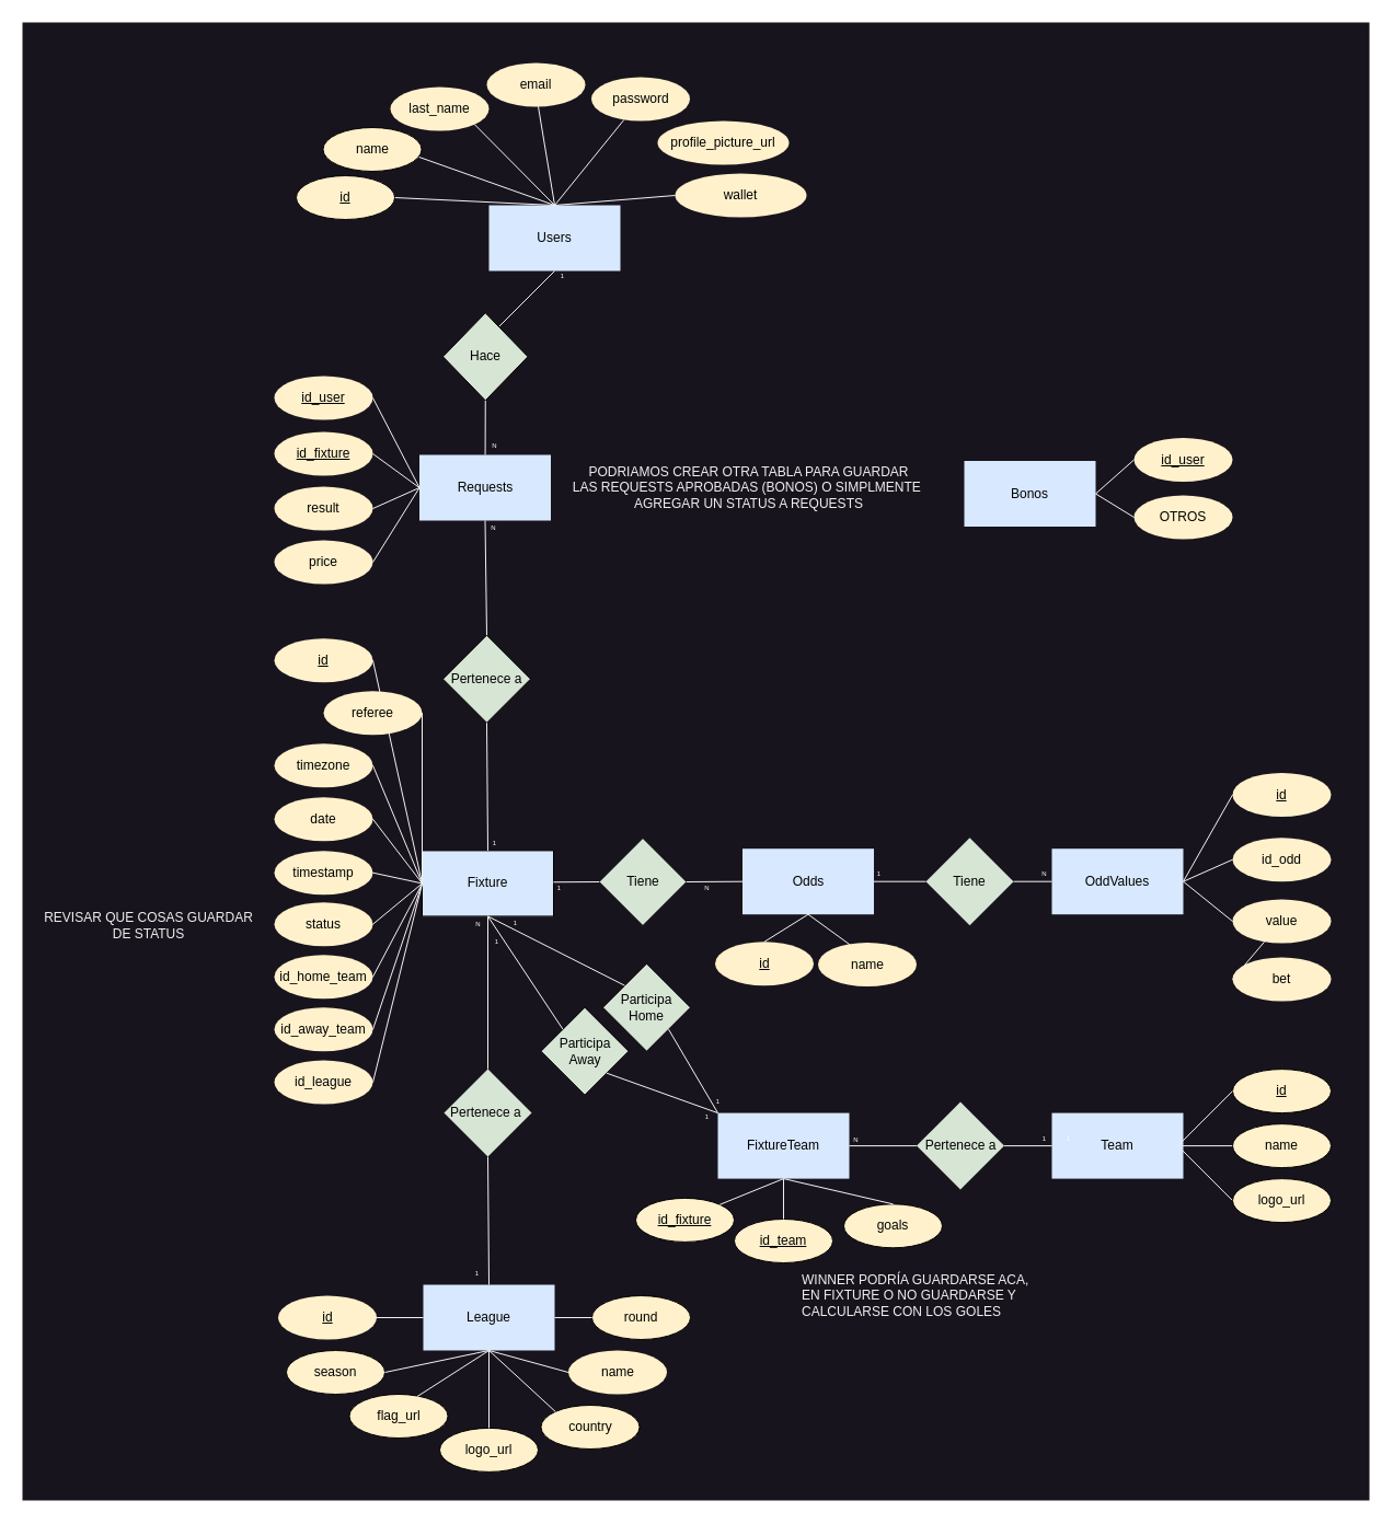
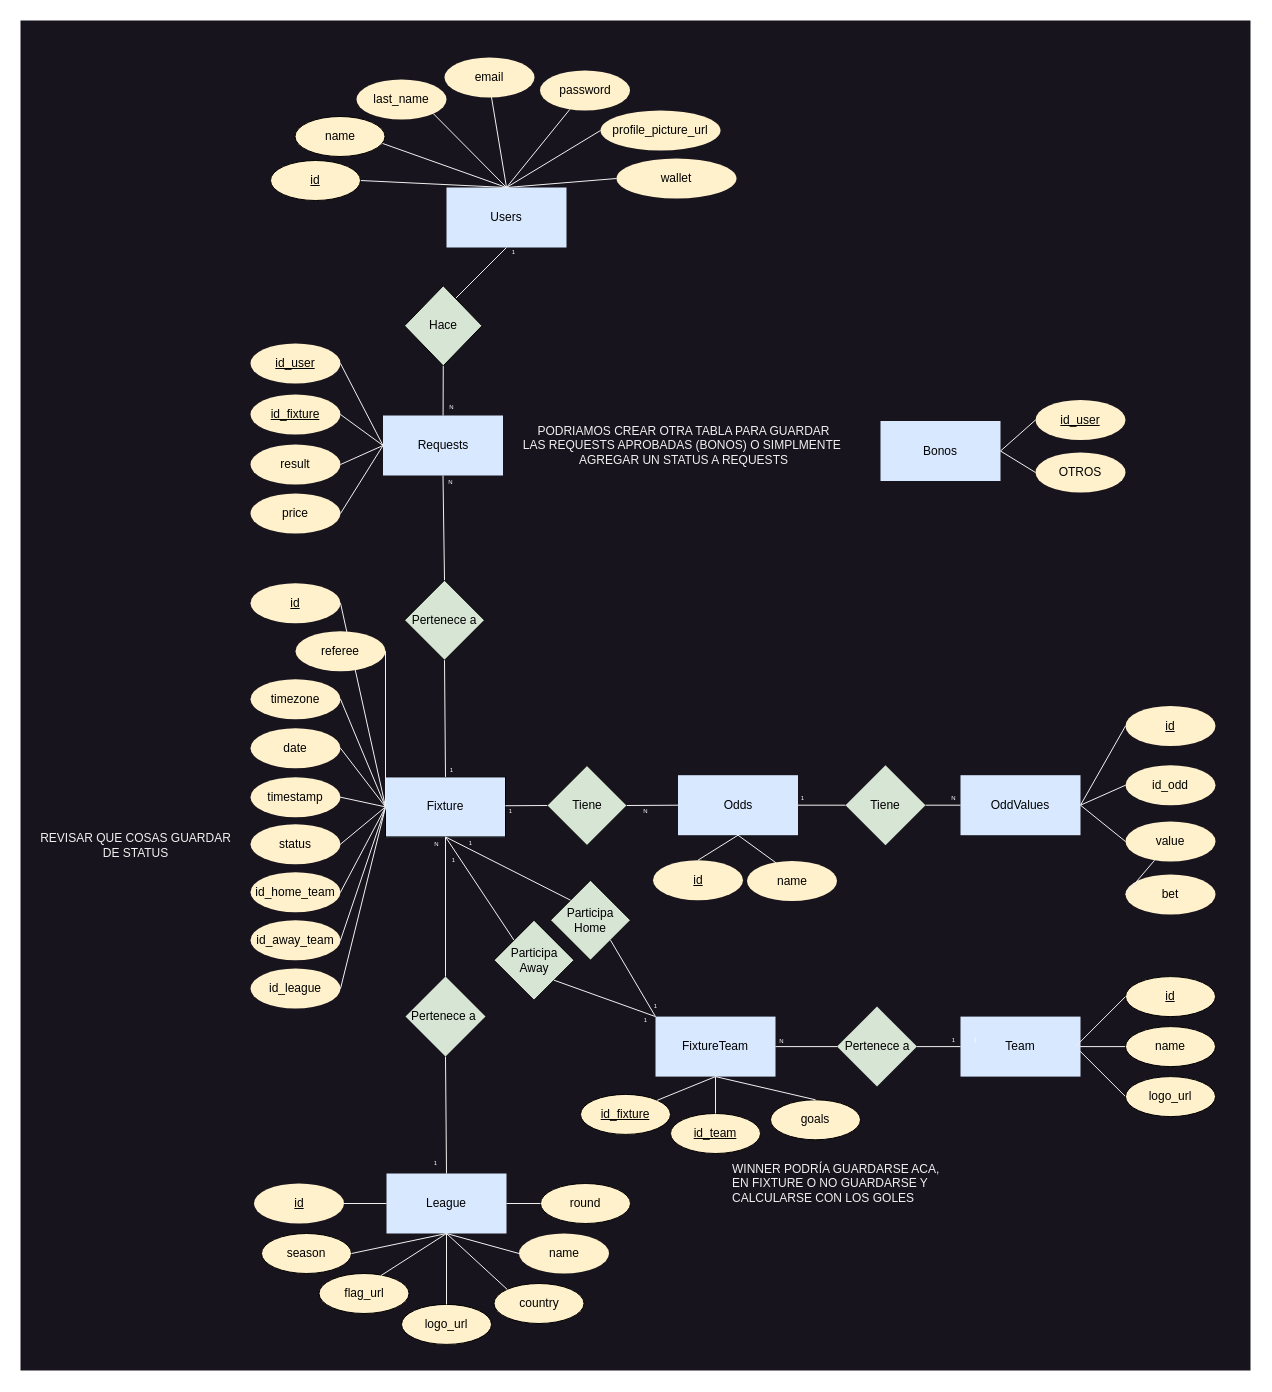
+ <mxCell id="24" value="" style="endArrow=none;html=1;rounded=0;entryX=0.5;entryY=0;entryDx=0;entryDy=0;exitX=0;exitY=0.5;exitDx=0;exitDy=0;fontColor=#000000;strokeColor=#F0F0F0;" parent="1" source="44" target="6" edge="1"><mxGeometry width="50" height="50" relative="1" as="geometry"><mxPoint x="621" y="192" as="sourcePoint" /><mxPoint x="566" y="207" as="targetPoint" /></mxGeometry></mxCell>
